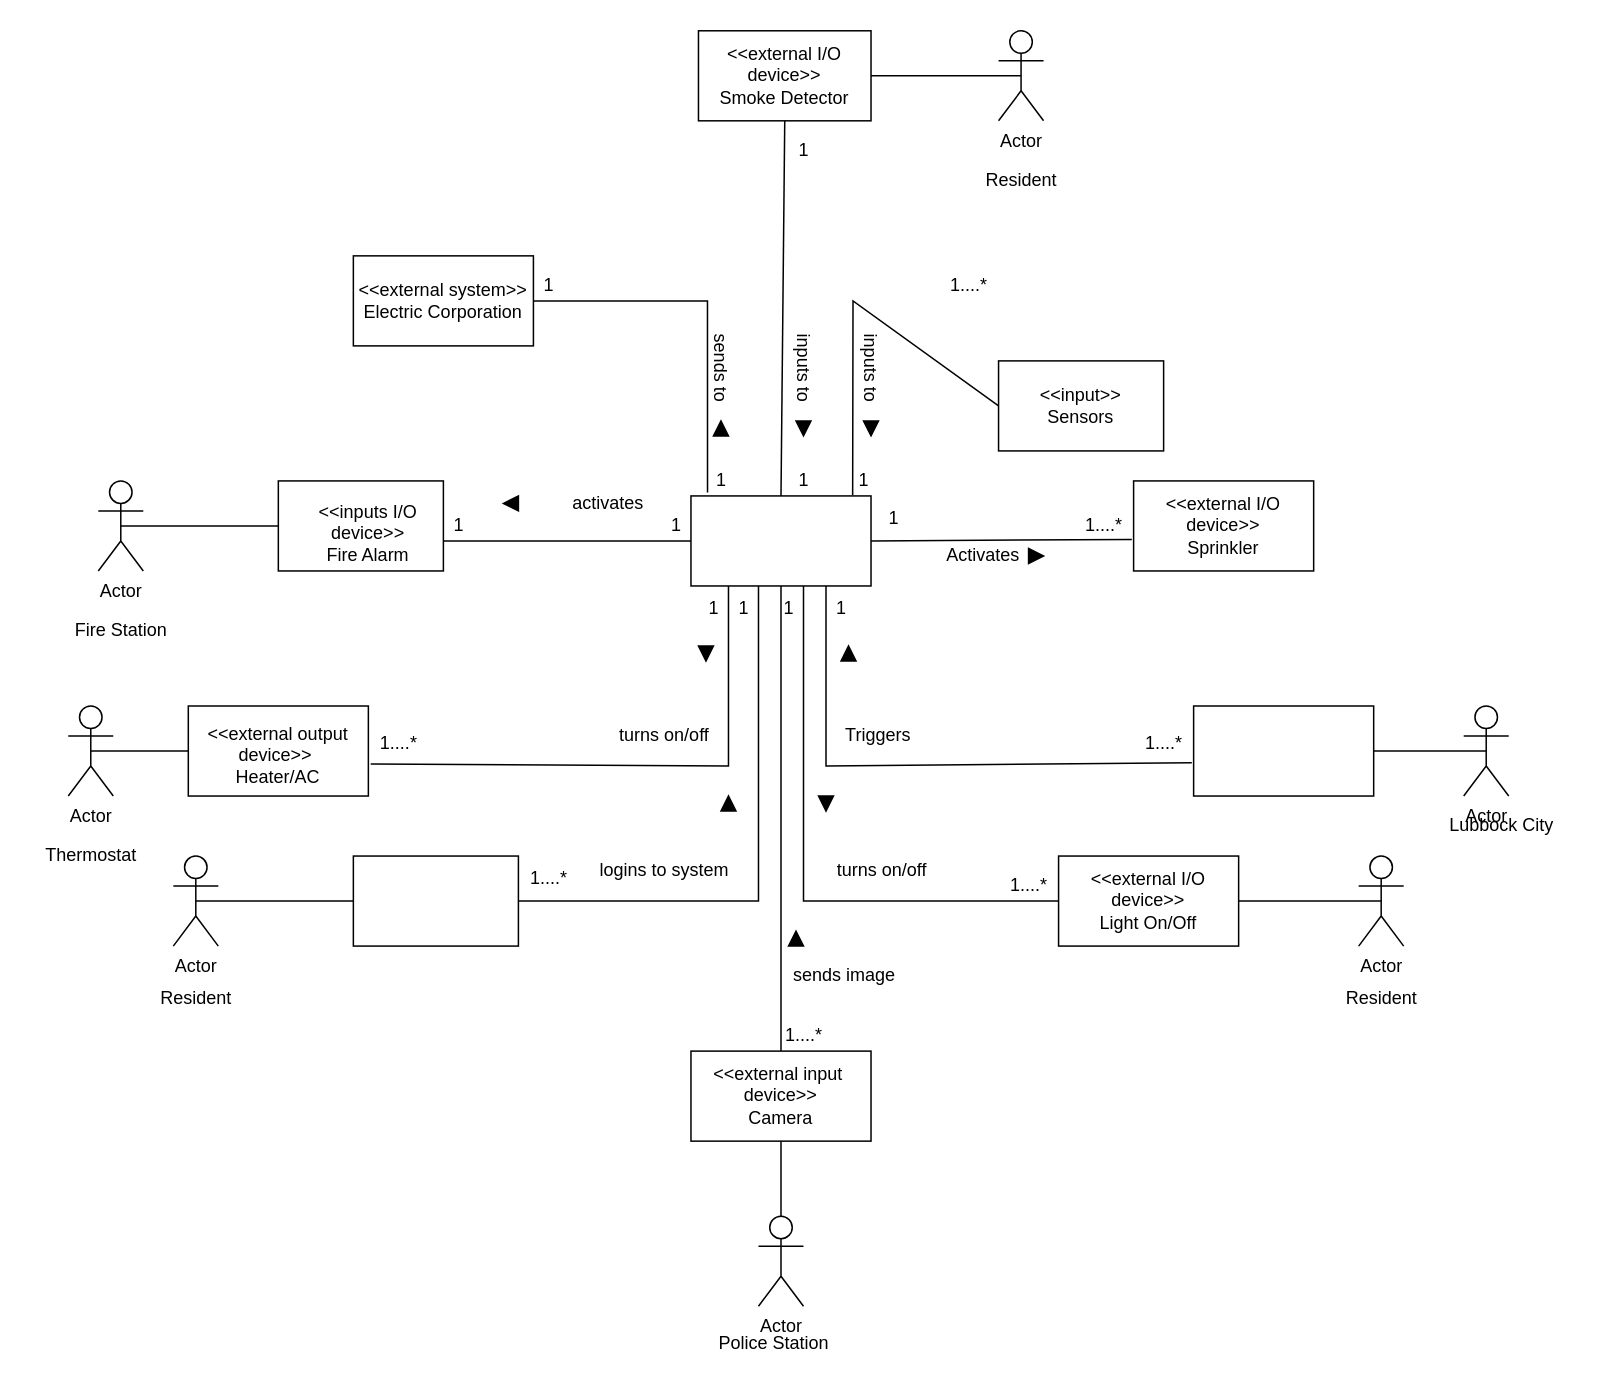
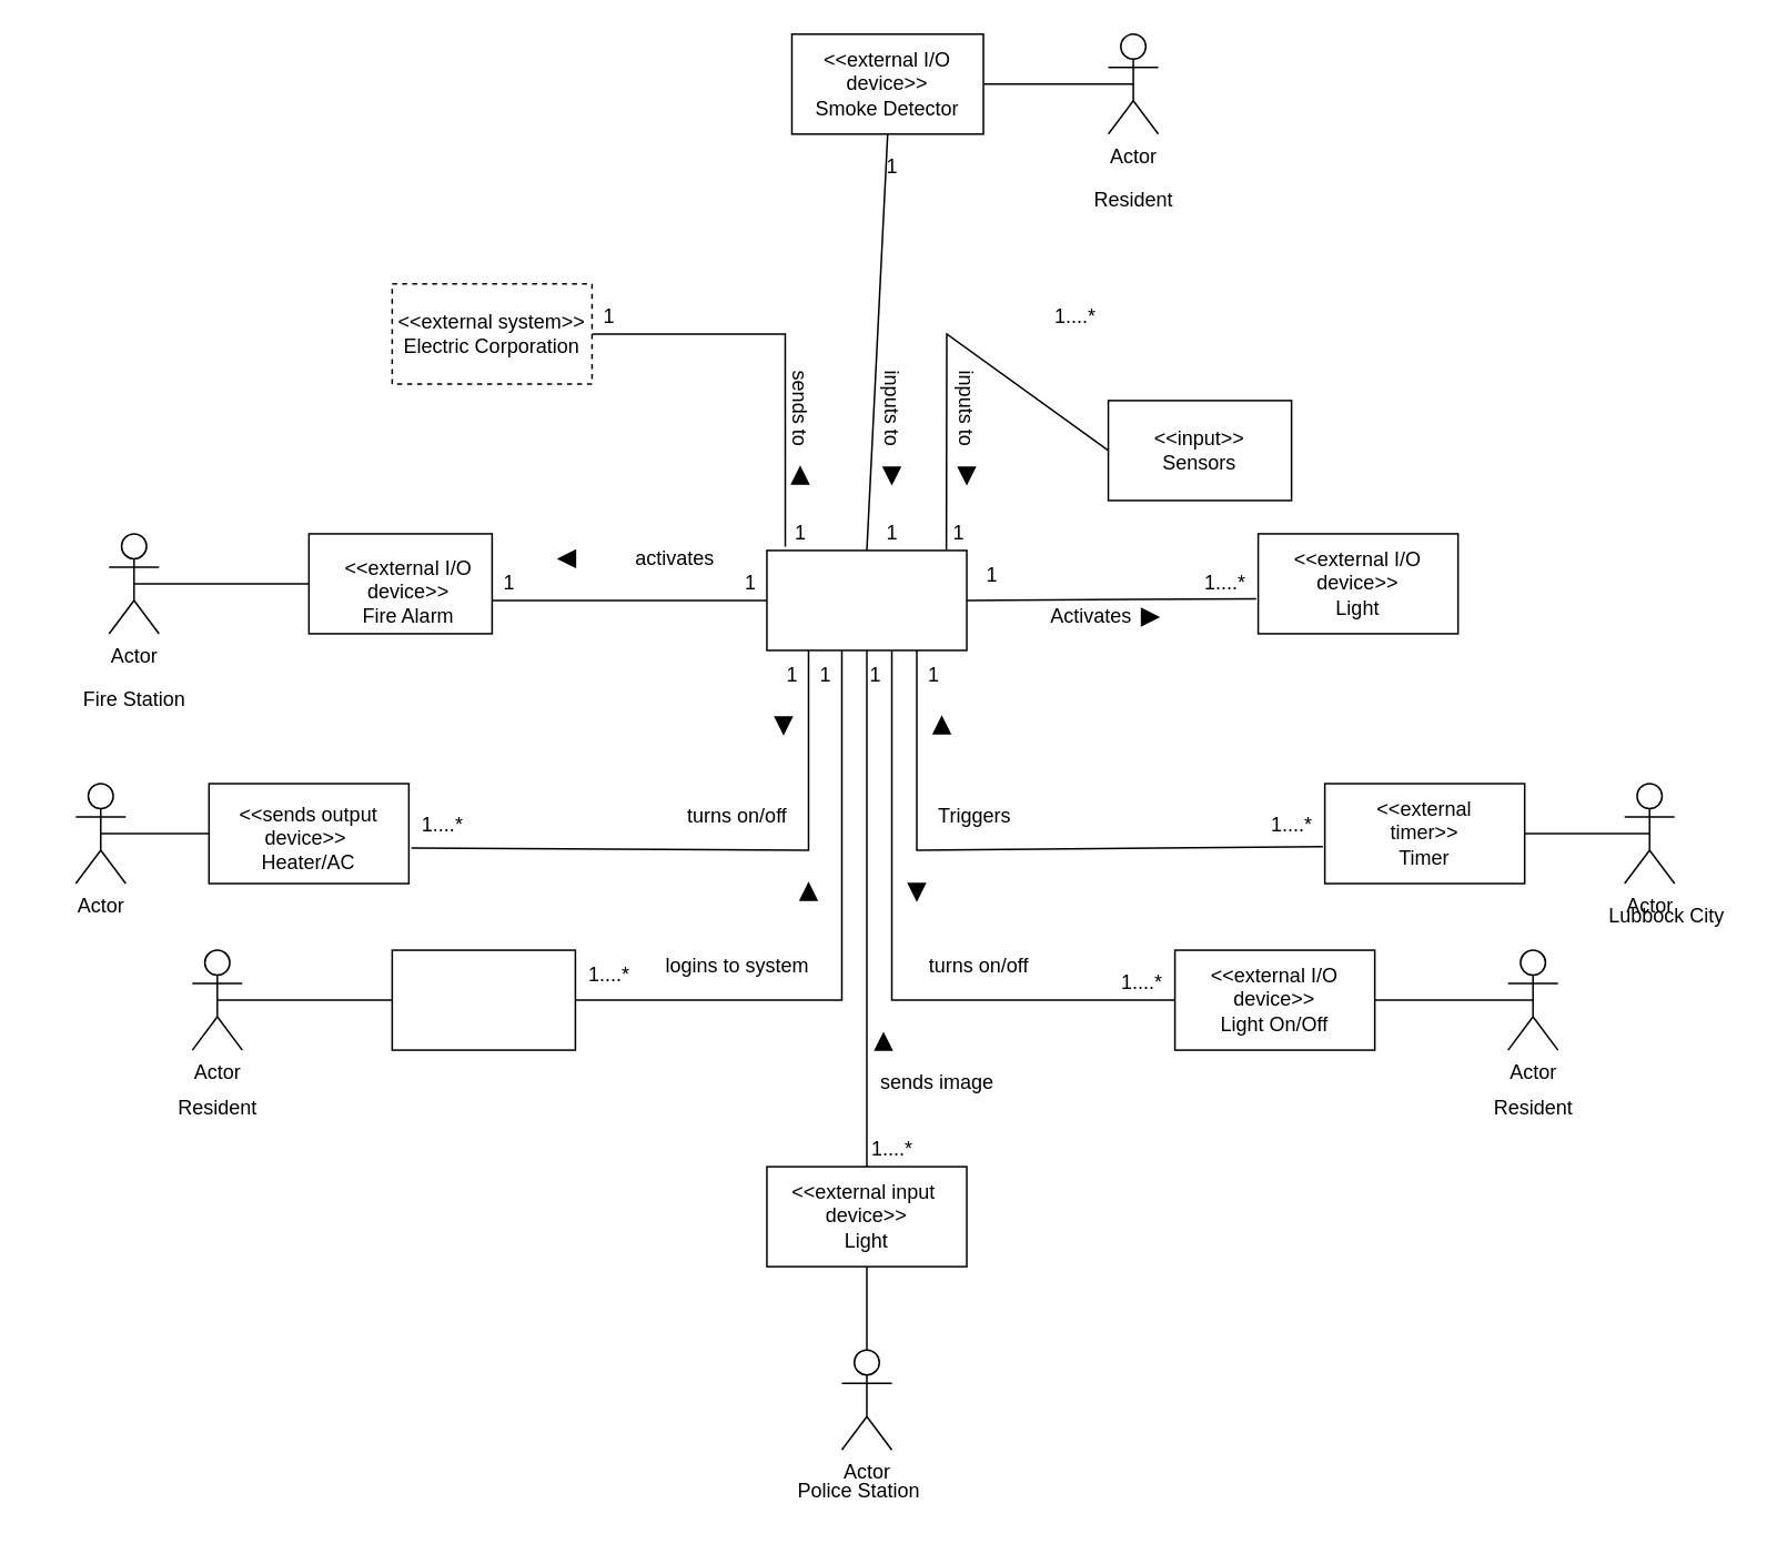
- <mxCell id="2" value="&amp;lt;&amp;lt;external I/O device&amp;gt;&amp;gt;&lt;br&gt;Smoke Detector" style="rounded=0;whiteSpace=wrap;html=1;" vertex="1" parent="1"><mxGeometry x="465" y="20" width="115" height="60" as="geometry" /></mxCell>
+ <mxCell id="2" value="&amp;lt;&amp;lt;external I/O device&amp;gt;&amp;gt;&lt;br&gt;Smoke Detector" style="rounded=0;whiteSpace=wrap;html=1;" vertex="1" parent="1"><mxGeometry x="475" y="20" width="115" height="60" as="geometry" /></mxCell>
- <mxCell id="3" value="&amp;lt;&amp;lt;external system&amp;gt;&amp;gt;&lt;br&gt;Electric Corporation" style="rounded=0;whiteSpace=wrap;html=1;" vertex="1" parent="1"><mxGeometry x="235" y="170" width="120" height="60" as="geometry" /></mxCell>
+ <mxCell id="3" value="&amp;lt;&amp;lt;external system&amp;gt;&amp;gt;&lt;br&gt;Electric Corporation" style="rounded=0;whiteSpace=wrap;html=1;dashed=1;" vertex="1" parent="1"><mxGeometry x="235" y="170" width="120" height="60" as="geometry" /></mxCell>
- <mxCell id="32" value="&amp;lt;&amp;lt;external I/O device&amp;gt;&amp;gt;&lt;br&gt;Sprinkler" style="text;html=1;strokeColor=none;fillColor=none;align=center;verticalAlign=middle;whiteSpace=wrap;rounded=0;" vertex="1" parent="1"><mxGeometry x="765" y="335" width="100" height="30" as="geometry" /></mxCell>
+ <mxCell id="32" value="&amp;lt;&amp;lt;external I/O device&amp;gt;&amp;gt;&lt;br&gt;Light" style="text;html=1;strokeColor=none;fillColor=none;align=center;verticalAlign=middle;whiteSpace=wrap;rounded=0;" vertex="1" parent="1"><mxGeometry x="765" y="335" width="100" height="30" as="geometry" /></mxCell>
- <mxCell id="33" value="&amp;lt;&amp;lt;inputs I/O device&amp;gt;&amp;gt;&lt;br&gt;Fire Alarm" style="text;html=1;strokeColor=none;fillColor=none;align=center;verticalAlign=middle;whiteSpace=wrap;rounded=0;" vertex="1" parent="1"><mxGeometry x="195" y="340" width="100" height="30" as="geometry" /></mxCell>
+ <mxCell id="33" value="&amp;lt;&amp;lt;external I/O device&amp;gt;&amp;gt;&lt;br&gt;Fire Alarm" style="text;html=1;strokeColor=none;fillColor=none;align=center;verticalAlign=middle;whiteSpace=wrap;rounded=0;" vertex="1" parent="1"><mxGeometry x="195" y="340" width="100" height="30" as="geometry" /></mxCell>
+ <mxCell id="30" value="&amp;lt;&amp;lt;external timer&amp;gt;&amp;gt;&lt;br&gt;Timer" style="text;html=1;strokeColor=none;fillColor=none;align=center;verticalAlign=middle;whiteSpace=wrap;rounded=0;" vertex="1" parent="1"><mxGeometry x="805" y="485" width="100" height="30" as="geometry" /></mxCell>
- <mxCell id="31" value="&amp;lt;&amp;lt;external output device&amp;gt;&amp;gt;&amp;nbsp;&lt;br&gt;Heater/AC" style="text;html=1;strokeColor=none;fillColor=none;align=center;verticalAlign=middle;whiteSpace=wrap;rounded=0;" vertex="1" parent="1"><mxGeometry x="125" y="490" width="120" height="25" as="geometry" /></mxCell>
+ <mxCell id="31" value="&amp;lt;&amp;lt;sends output device&amp;gt;&amp;gt;&amp;nbsp;&lt;br&gt;Heater/AC" style="text;html=1;strokeColor=none;fillColor=none;align=center;verticalAlign=middle;whiteSpace=wrap;rounded=0;" vertex="1" parent="1"><mxGeometry x="125" y="490" width="120" height="25" as="geometry" /></mxCell>
- <mxCell id="69" value="Thermostat" style="text;html=1;align=center;verticalAlign=middle;resizable=0;points=[];autosize=1;strokeColor=none;fillColor=none;" vertex="1" parent="1"><mxGeometry x="20" y="560" width="80" height="20" as="geometry" /></mxCell>
- <mxCell id="28" value="&amp;lt;&amp;lt;external input&amp;nbsp; device&amp;gt;&amp;gt;&lt;br&gt;Camera" style="text;html=1;strokeColor=none;fillColor=none;align=center;verticalAlign=middle;whiteSpace=wrap;rounded=0;" vertex="1" parent="1"><mxGeometry x="465" y="715" width="110" height="30" as="geometry" /></mxCell>
+ <mxCell id="28" value="&amp;lt;&amp;lt;external input&amp;nbsp; device&amp;gt;&amp;gt;&lt;br&gt;Light" style="text;html=1;strokeColor=none;fillColor=none;align=center;verticalAlign=middle;whiteSpace=wrap;rounded=0;" vertex="1" parent="1"><mxGeometry x="465" y="715" width="110" height="30" as="geometry" /></mxCell>
